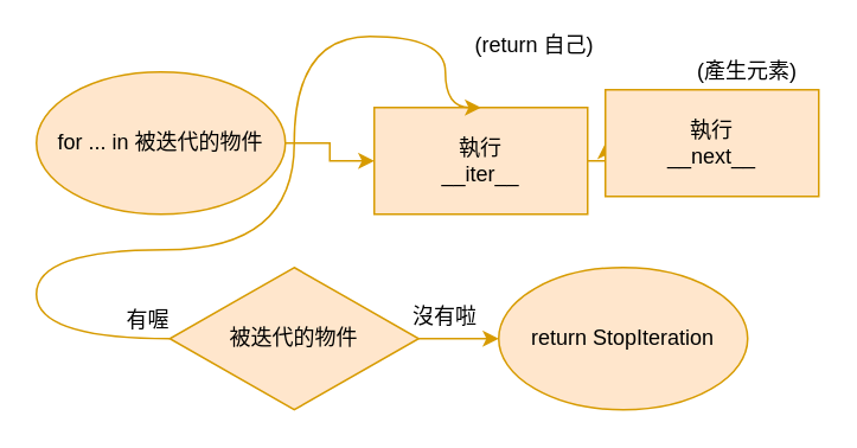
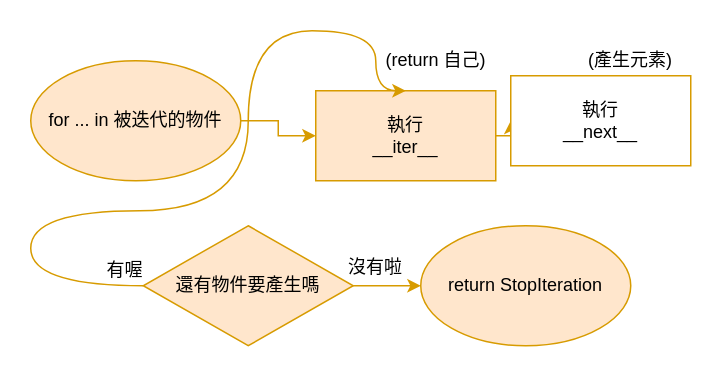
- <mxCell id="13" value="(return 自己)" style="text;html=1;resizable=0;points=[];autosize=1;align=left;verticalAlign=top;spacingTop=-4;" vertex="1" parent="1"><mxGeometry x="265" y="15" width="80" height="20" as="geometry" /></mxCell>
+ <mxCell id="13" value="(return 自己)" style="text;html=1;resizable=0;points=[];autosize=1;align=left;verticalAlign=top;spacingTop=-4;" vertex="1" parent="1"><mxGeometry x="255" y="30" width="80" height="20" as="geometry" /></mxCell>
- <mxCell id="4" value="執行&lt;br&gt;__next__" style="rounded=0;whiteSpace=wrap;html=1;fillColor=#ffe6cc;strokeColor=#d79b00;" vertex="1" parent="1"><mxGeometry x="340" y="50" width="120" height="60" as="geometry" /></mxCell>
+ <mxCell id="4" value="執行&lt;br&gt;__next__" style="rounded=0;whiteSpace=wrap;html=1;fillColor=#ffffff;strokeColor=#d79b00;" vertex="1" parent="1"><mxGeometry x="340" y="50" width="120" height="60" as="geometry" /></mxCell>
- <mxCell id="7" value="被迭代的物件" style="rhombus;whiteSpace=wrap;html=1;fillColor=#ffe6cc;strokeColor=#d79b00;" vertex="1" parent="1"><mxGeometry x="95" y="150" width="140" height="80" as="geometry" /></mxCell>
+ <mxCell id="7" value="還有物件要產生嗎" style="rhombus;whiteSpace=wrap;html=1;fillColor=#ffe6cc;strokeColor=#d79b00;" vertex="1" parent="1"><mxGeometry x="95" y="150" width="140" height="80" as="geometry" /></mxCell>
